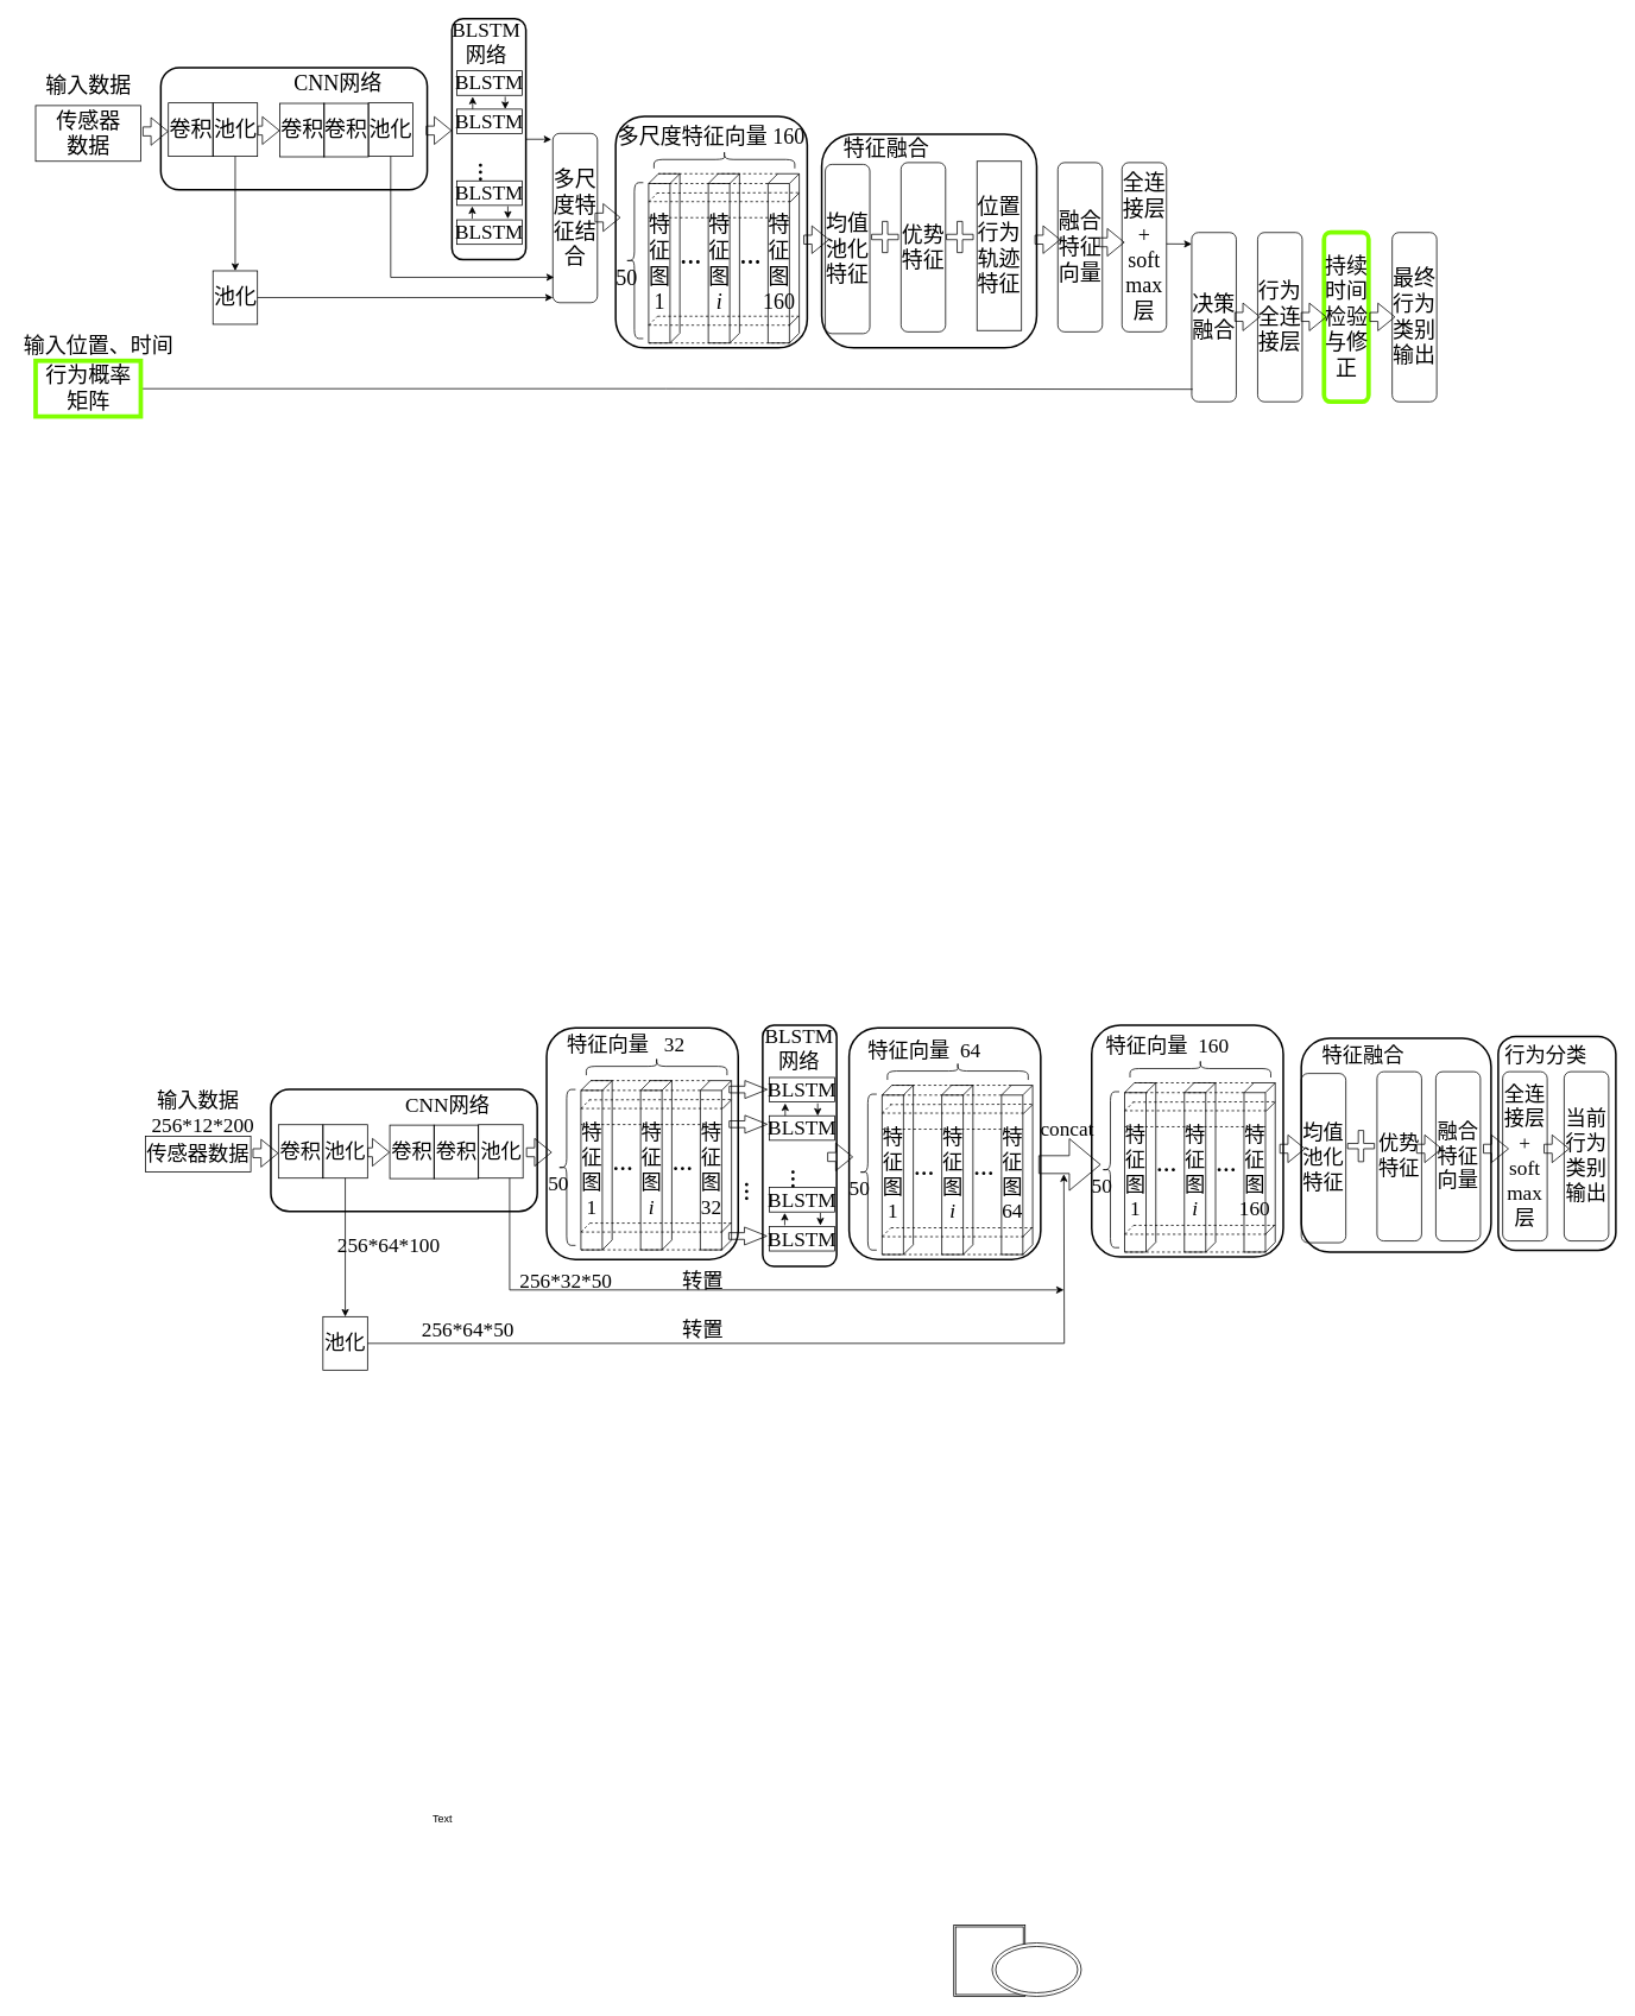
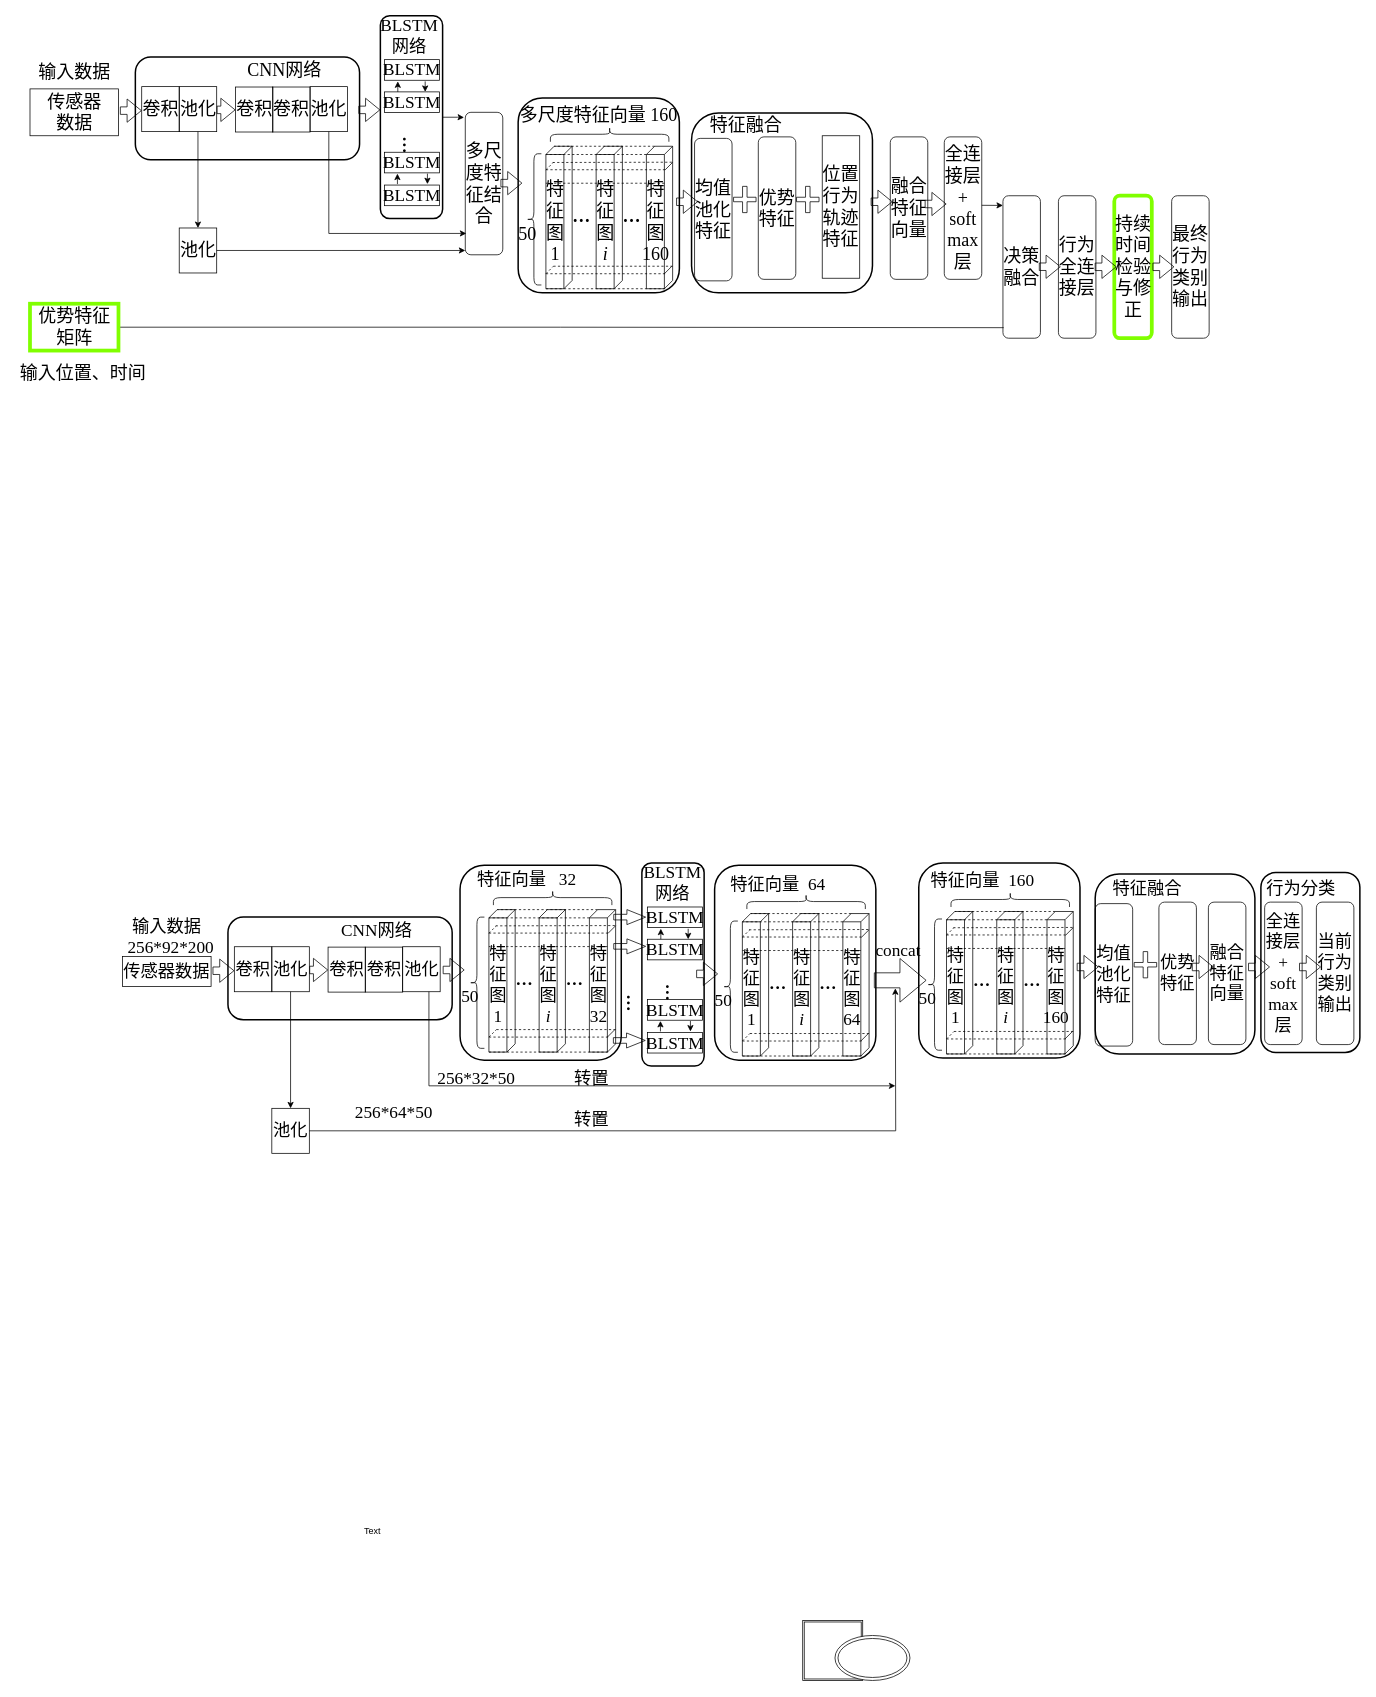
- <mxCell id="187" value="&lt;font style=&quot;font-size: 24px;&quot;&gt;输入位置、时间&lt;/font&gt;" style="text;html=1;align=center;verticalAlign=middle;resizable=0;points=[];autosize=1;fontSize=24;" vertex="1" parent="1"><mxGeometry x="20" y="372" width="180" height="30" as="geometry" /></mxCell>
+ <mxCell id="187" value="&lt;font style=&quot;font-size: 24px;&quot;&gt;输入位置、时间&lt;/font&gt;" style="text;html=1;align=center;verticalAlign=middle;resizable=0;points=[];autosize=1;fontSize=24;" vertex="1" parent="1"><mxGeometry x="20" y="482" width="180" height="30" as="geometry" /></mxCell>
- <mxCell id="186" value="行为概率&lt;br style=&quot;font-size: 24px;&quot;&gt;矩阵" style="rounded=0;whiteSpace=wrap;html=1;fillColor=none;fontSize=24;fontFamily=Times New Roman;strokeColor=#80FF00;strokeWidth=5;" vertex="1" parent="1"><mxGeometry x="39.5" y="404" width="118" height="62.5" as="geometry" /></mxCell>
+ <mxCell id="186" value="优势特征&lt;br style=&quot;font-size: 24px;&quot;&gt;矩阵" style="rounded=0;whiteSpace=wrap;html=1;fillColor=none;fontSize=24;fontFamily=Times New Roman;strokeColor=#80FF00;strokeWidth=5;" vertex="1" parent="1"><mxGeometry x="39.5" y="404" width="118" height="62.5" as="geometry" /></mxCell>
- <mxCell id="128" value="&lt;font style=&quot;font-size: 23px;&quot;&gt;256*12*200&lt;/font&gt;" style="text;html=1;align=center;verticalAlign=middle;resizable=0;points=[];autosize=1;fontFamily=Times New Roman;fontSize=23;" vertex="1" parent="1"><mxGeometry x="161.5" y="1247" width="130" height="30" as="geometry" /></mxCell>
+ <mxCell id="128" value="&lt;font style=&quot;font-size: 23px;&quot;&gt;256*92*200&lt;/font&gt;" style="text;html=1;align=center;verticalAlign=middle;resizable=0;points=[];autosize=1;fontFamily=Times New Roman;fontSize=23;" vertex="1" parent="1"><mxGeometry x="161.5" y="1247" width="130" height="30" as="geometry" /></mxCell>
- <mxCell id="76" value="256*64*100" style="text;html=1;strokeColor=none;fillColor=none;align=center;verticalAlign=middle;whiteSpace=wrap;rounded=0;fontSize=23;fontFamily=Times New Roman;" vertex="1" parent="1"><mxGeometry x="373.5" y="1386.5" width="124" height="20" as="geometry" /></mxCell>
- <mxCell id="177" value="256*64*50" style="text;html=1;strokeColor=none;fillColor=none;align=center;verticalAlign=middle;whiteSpace=wrap;rounded=0;fontSize=23;fontFamily=Times New Roman;" vertex="1" parent="1"><mxGeometry x="463" y="1482" width="124" height="20" as="geometry" /></mxCell>
+ <mxCell id="177" value="256*64*50" style="text;html=1;strokeColor=none;fillColor=none;align=center;verticalAlign=middle;whiteSpace=wrap;rounded=0;fontSize=23;fontFamily=Times New Roman;" vertex="1" parent="1"><mxGeometry x="463" y="1472" width="124" height="20" as="geometry" /></mxCell>
